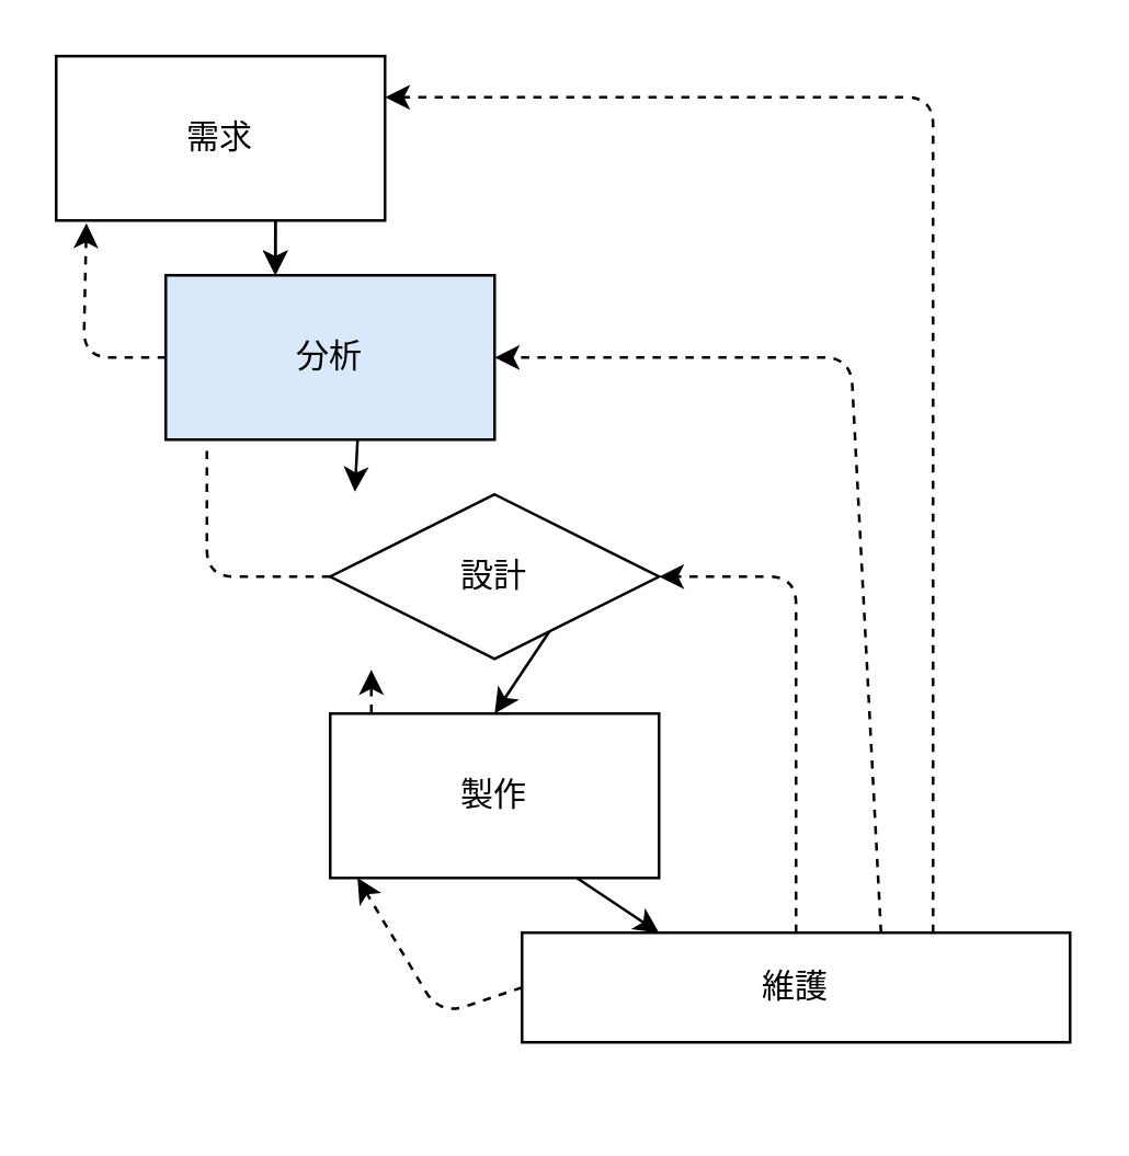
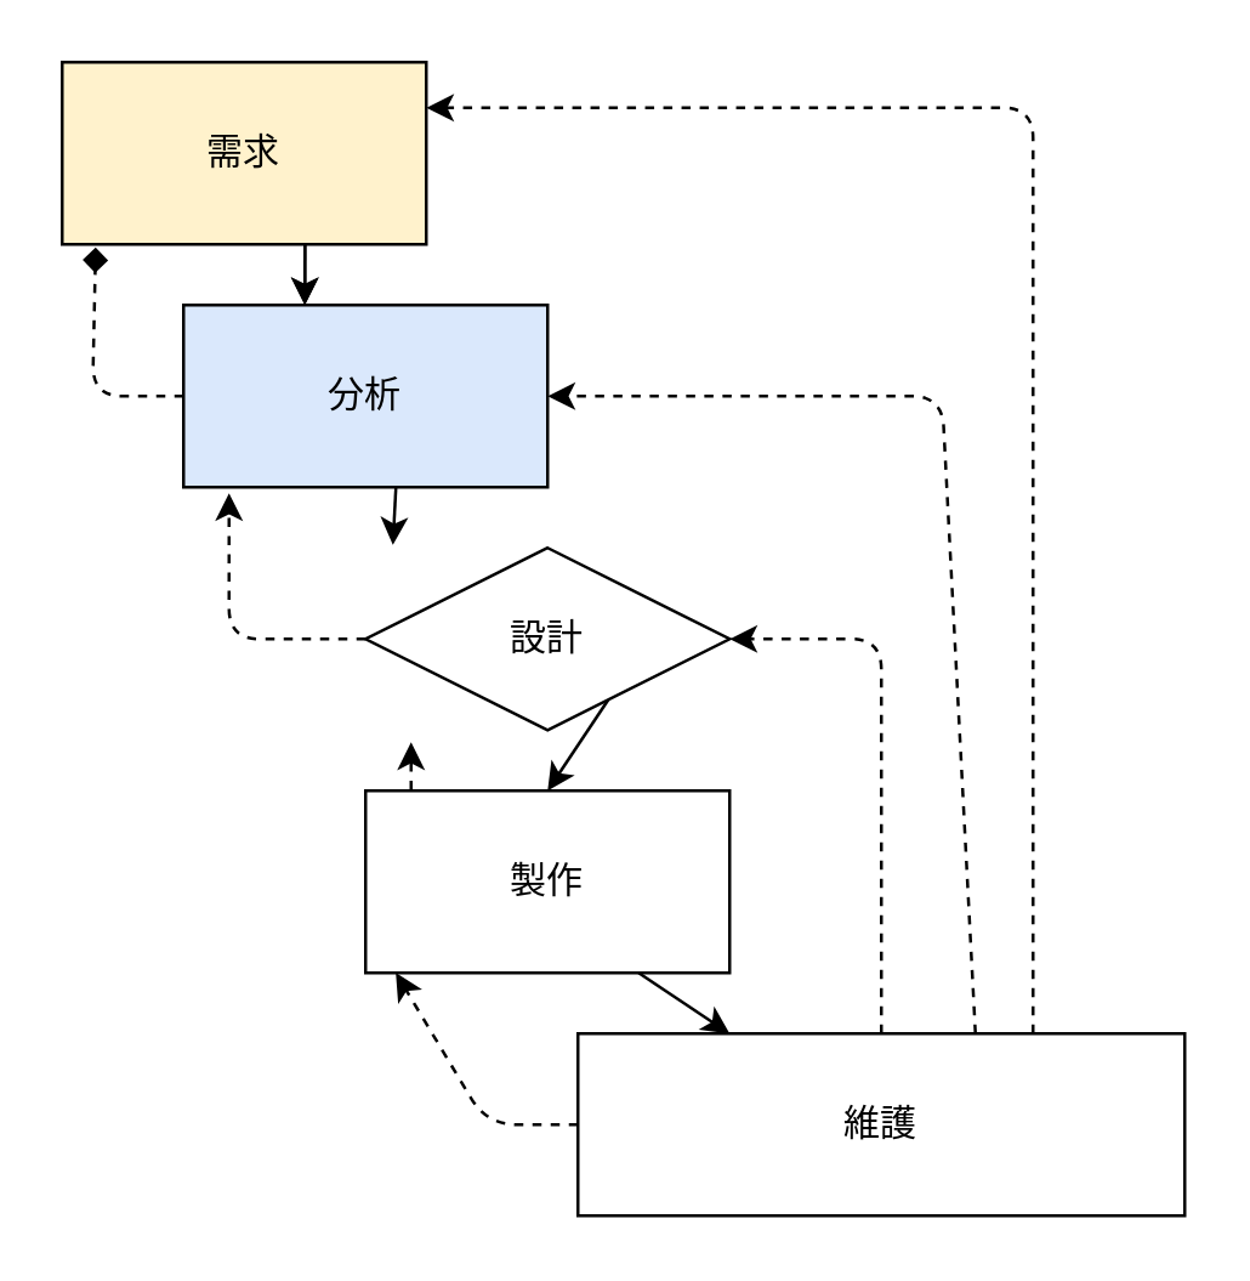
- <mxCell id="2" value="需求" style="rounded=0;whiteSpace=wrap;html=1;" parent="1" vertex="1"><mxGeometry x="20" y="20" width="120" height="60" as="geometry" /></mxCell>
+ <mxCell id="2" value="需求" style="rounded=0;whiteSpace=wrap;html=1;fillColor=#fff2cc;" parent="1" vertex="1"><mxGeometry x="20" y="20" width="120" height="60" as="geometry" /></mxCell>
- <mxCell id="3" style="edgeStyle=none;html=1;exitX=0;exitY=0.5;exitDx=0;exitDy=0;entryX=0.092;entryY=1.017;entryDx=0;entryDy=0;entryPerimeter=0;dashed=1;" parent="1" source="4" target="2" edge="1"><mxGeometry relative="1" as="geometry"><Array as="points"><mxPoint x="30" y="130" /></Array></mxGeometry></mxCell>
+ <mxCell id="3" style="edgeStyle=none;html=1;exitX=0;exitY=0.5;exitDx=0;exitDy=0;entryX=0.092;entryY=1.017;entryDx=0;entryDy=0;entryPerimeter=0;dashed=1;endArrow=diamond;" parent="1" source="4" target="2" edge="1"><mxGeometry relative="1" as="geometry"><Array as="points"><mxPoint x="30" y="130" /></Array></mxGeometry></mxCell>
- <mxCell id="6" style="edgeStyle=none;html=1;exitX=0;exitY=0.5;exitDx=0;exitDy=0;entryX=0.125;entryY=1.033;entryDx=0;entryDy=0;entryPerimeter=0;dashed=1;endArrow=none;" parent="1" source="7" target="4" edge="1"><mxGeometry relative="1" as="geometry"><Array as="points"><mxPoint x="75" y="210" /></Array></mxGeometry></mxCell>
+ <mxCell id="6" style="edgeStyle=none;html=1;exitX=0;exitY=0.5;exitDx=0;exitDy=0;entryX=0.125;entryY=1.033;entryDx=0;entryDy=0;entryPerimeter=0;dashed=1;" parent="1" source="7" target="4" edge="1"><mxGeometry relative="1" as="geometry"><Array as="points"><mxPoint x="75" y="210" /></Array></mxGeometry></mxCell>
- <mxCell id="15" value="維護" style="rounded=0;whiteSpace=wrap;html=1;" parent="1" vertex="1"><mxGeometry x="190" y="340" width="200" height="40" as="geometry" /></mxCell>
+ <mxCell id="15" value="維護" style="rounded=0;whiteSpace=wrap;html=1;" parent="1" vertex="1"><mxGeometry x="190" y="340" width="200" height="60" as="geometry" /></mxCell>
